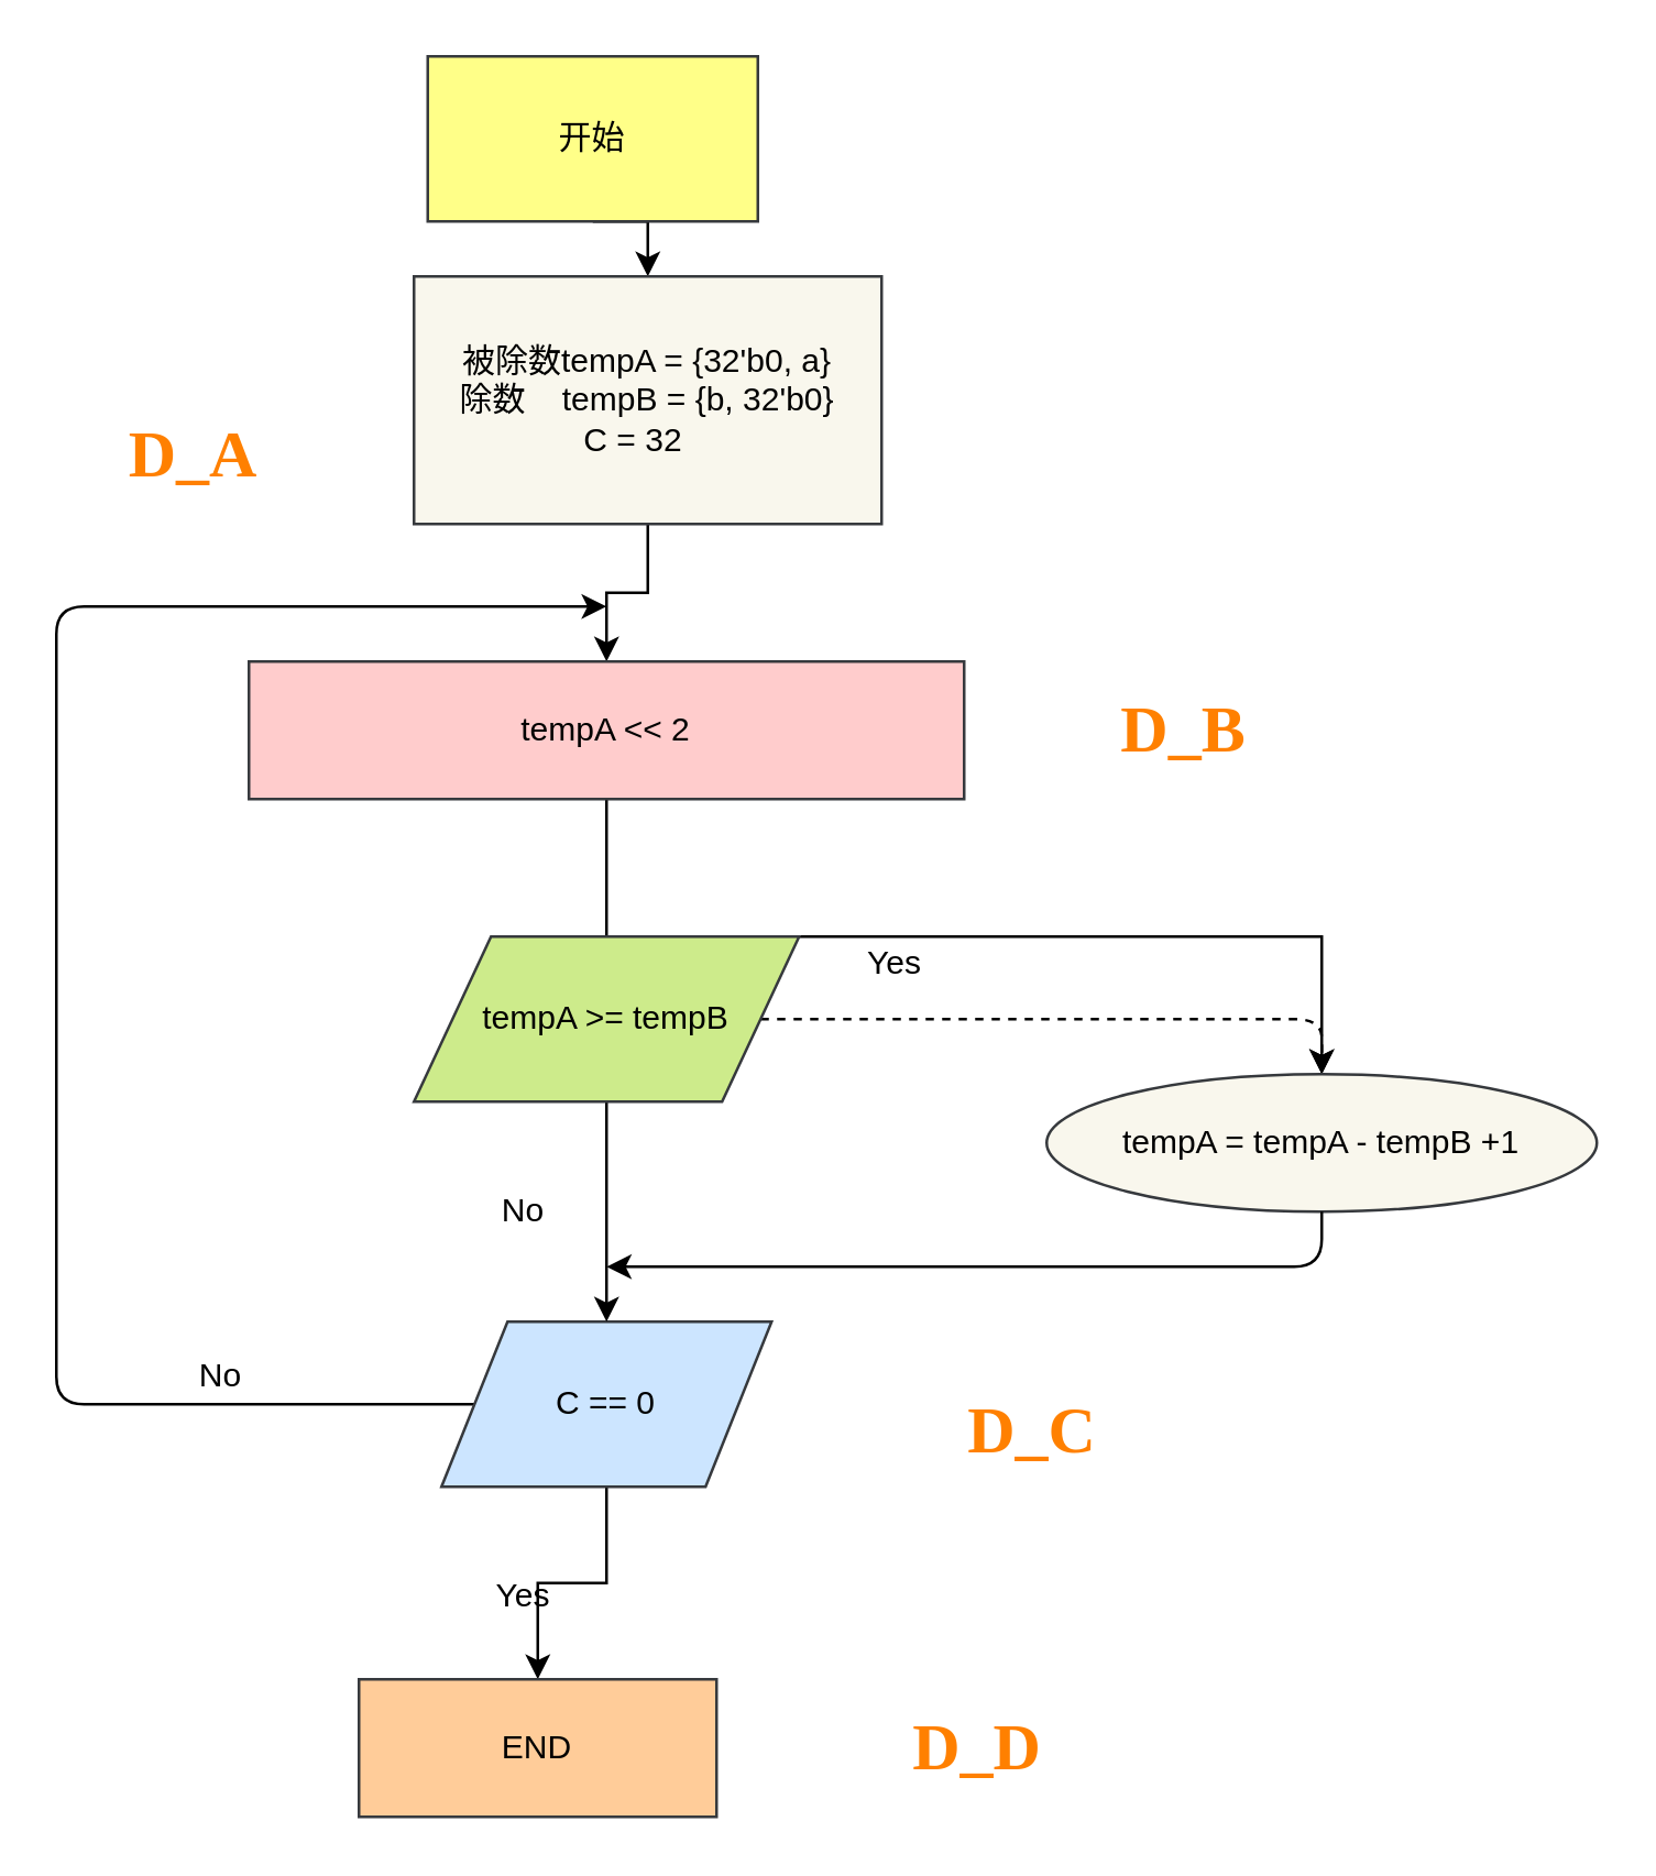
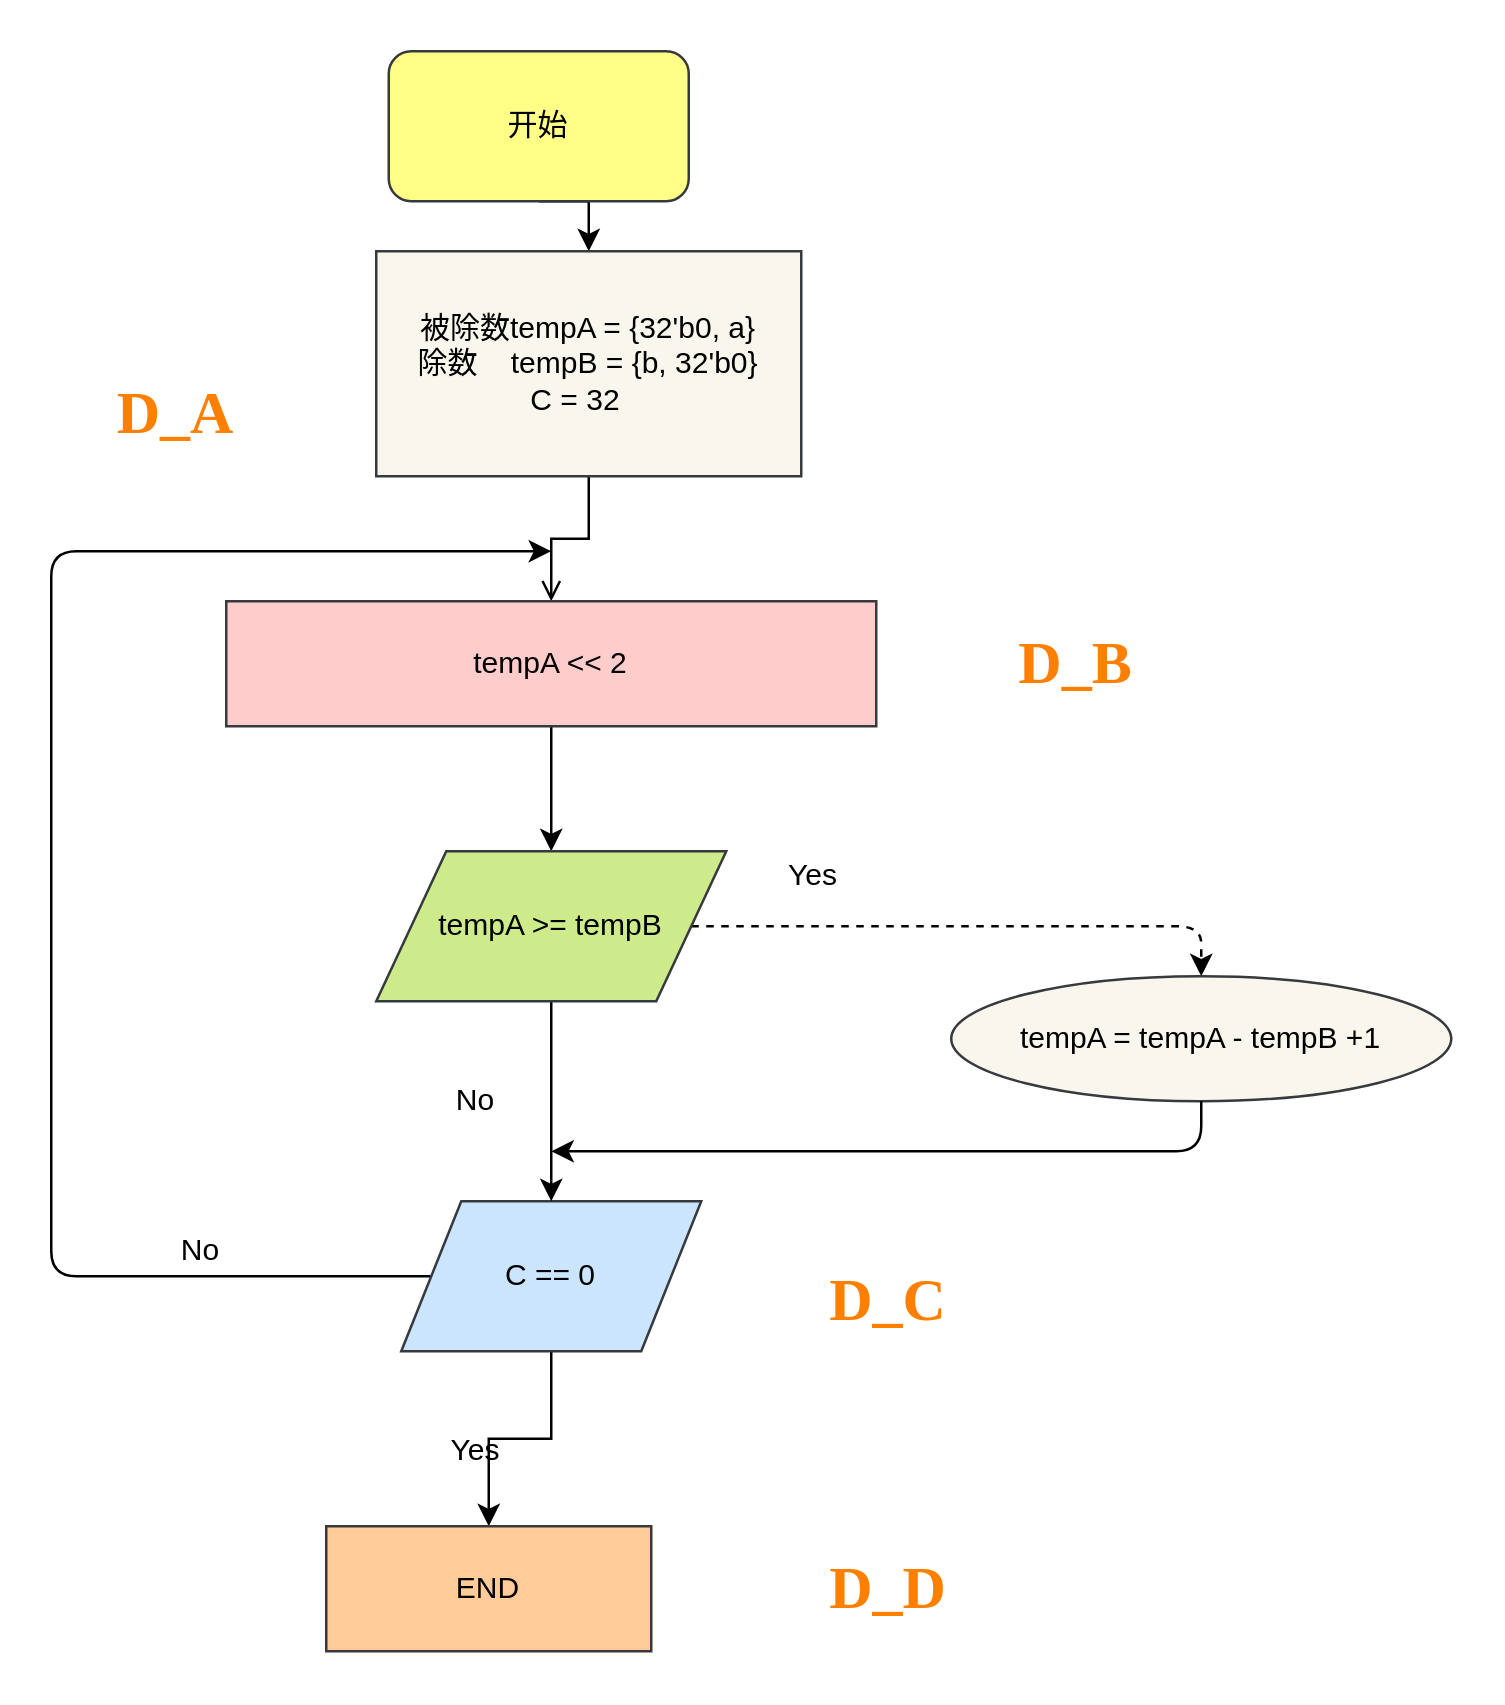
- <mxCell id="3" value="开始" style="whiteSpace=wrap;html=1;fillColor=#ffff88;strokeColor=#36393d;rounded=0;" vertex="1" parent="1"><mxGeometry x="155" y="20" width="120" height="60" as="geometry" /></mxCell>
+ <mxCell id="3" value="开始" style="rounded=1;whiteSpace=wrap;html=1;fillColor=#ffff88;strokeColor=#36393d;" vertex="1" parent="1"><mxGeometry x="155" y="20" width="120" height="60" as="geometry" /></mxCell>
- <mxCell id="4" style="edgeStyle=orthogonalEdgeStyle;rounded=0;orthogonalLoop=1;jettySize=auto;html=1;exitX=0.5;exitY=1;exitDx=0;exitDy=0;entryX=0.5;entryY=0;entryDx=0;entryDy=0;" edge="1" parent="1" source="5" target="13"><mxGeometry relative="1" as="geometry" /></mxCell>
+ <mxCell id="4" style="edgeStyle=orthogonalEdgeStyle;rounded=0;orthogonalLoop=1;jettySize=auto;html=1;exitX=0.5;exitY=1;exitDx=0;exitDy=0;entryX=0.5;entryY=0;entryDx=0;entryDy=0;endArrow=open;" edge="1" parent="1" source="5" target="13"><mxGeometry relative="1" as="geometry" /></mxCell>
- <mxCell id="12" style="edgeStyle=orthogonalEdgeStyle;rounded=0;orthogonalLoop=1;jettySize=auto;html=1;exitX=0.5;exitY=1;exitDx=0;exitDy=0;" edge="1" parent="1" source="13" target="17"><mxGeometry relative="1" as="geometry" /></mxCell>
+ <mxCell id="12" style="edgeStyle=orthogonalEdgeStyle;rounded=0;orthogonalLoop=1;jettySize=auto;html=1;exitX=0.5;exitY=1;exitDx=0;exitDy=0;entryX=0.5;entryY=0;entryDx=0;entryDy=0;" edge="1" parent="1" source="13" target="16"><mxGeometry relative="1" as="geometry" /></mxCell>
- <mxCell id="24" value="&lt;font style=&quot;font-size: 24px&quot; face=&quot;Comic Sans MS&quot;&gt;&lt;b&gt;D_C&lt;/b&gt;&lt;/font&gt;" style="text;html=1;align=center;verticalAlign=middle;whiteSpace=wrap;rounded=0;fillColor=none;fontColor=#FF8000;" vertex="1" parent="1"><mxGeometry x="325" y="510" width="100" height="20" as="geometry" /></mxCell>
+ <mxCell id="24" value="&lt;font style=&quot;font-size: 24px&quot; face=&quot;Comic Sans MS&quot;&gt;&lt;b&gt;D_C&lt;/b&gt;&lt;/font&gt;" style="text;html=1;align=center;verticalAlign=middle;whiteSpace=wrap;rounded=0;fillColor=none;fontColor=#FF8000;" vertex="1" parent="1"><mxGeometry x="305" y="510" width="100" height="20" as="geometry" /></mxCell>
